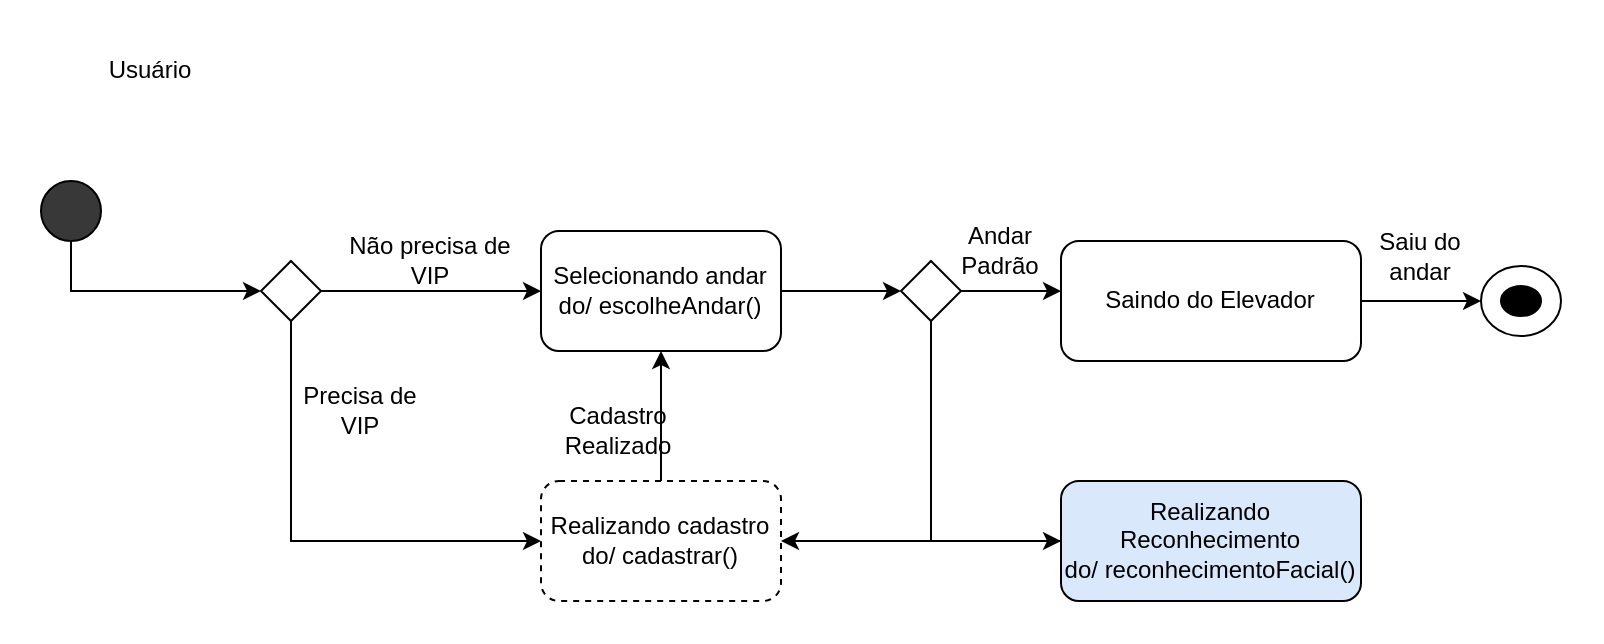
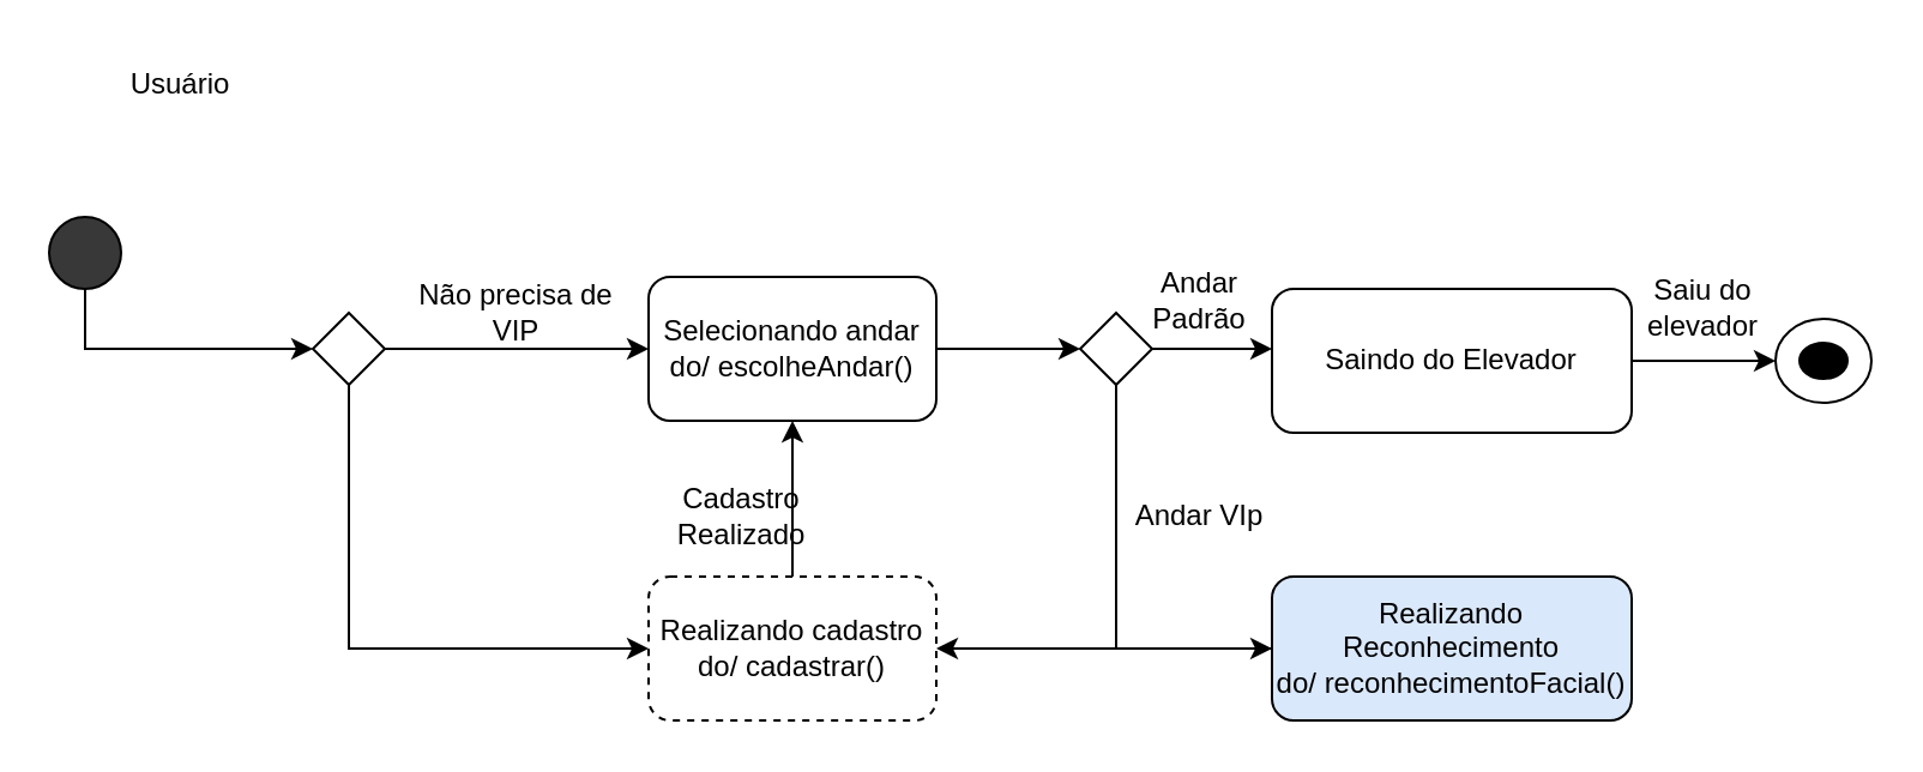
- <mxCell id="26" value="Saiu do andar" style="text;html=1;strokeColor=none;fillColor=none;align=center;verticalAlign=middle;whiteSpace=wrap;rounded=0;" parent="1" vertex="1"><mxGeometry x="680" y="112.5" width="60" height="30" as="geometry" /></mxCell>
+ <mxCell id="26" value="Saiu do elevador" style="text;html=1;strokeColor=none;fillColor=none;align=center;verticalAlign=middle;whiteSpace=wrap;rounded=0;" parent="1" vertex="1"><mxGeometry x="680" y="112.5" width="60" height="30" as="geometry" /></mxCell>
- <mxCell id="10" value="Precisa de VIP" style="text;html=1;strokeColor=none;fillColor=none;align=center;verticalAlign=middle;whiteSpace=wrap;rounded=0;" parent="1" vertex="1"><mxGeometry x="150" y="190" width="60" height="30" as="geometry" /></mxCell>
+ <mxCell id="19" value="Andar VIp" style="text;html=1;strokeColor=none;fillColor=none;align=center;verticalAlign=middle;whiteSpace=wrap;rounded=0;" parent="1" vertex="1"><mxGeometry x="470" y="200" width="60" height="30" as="geometry" /></mxCell>
